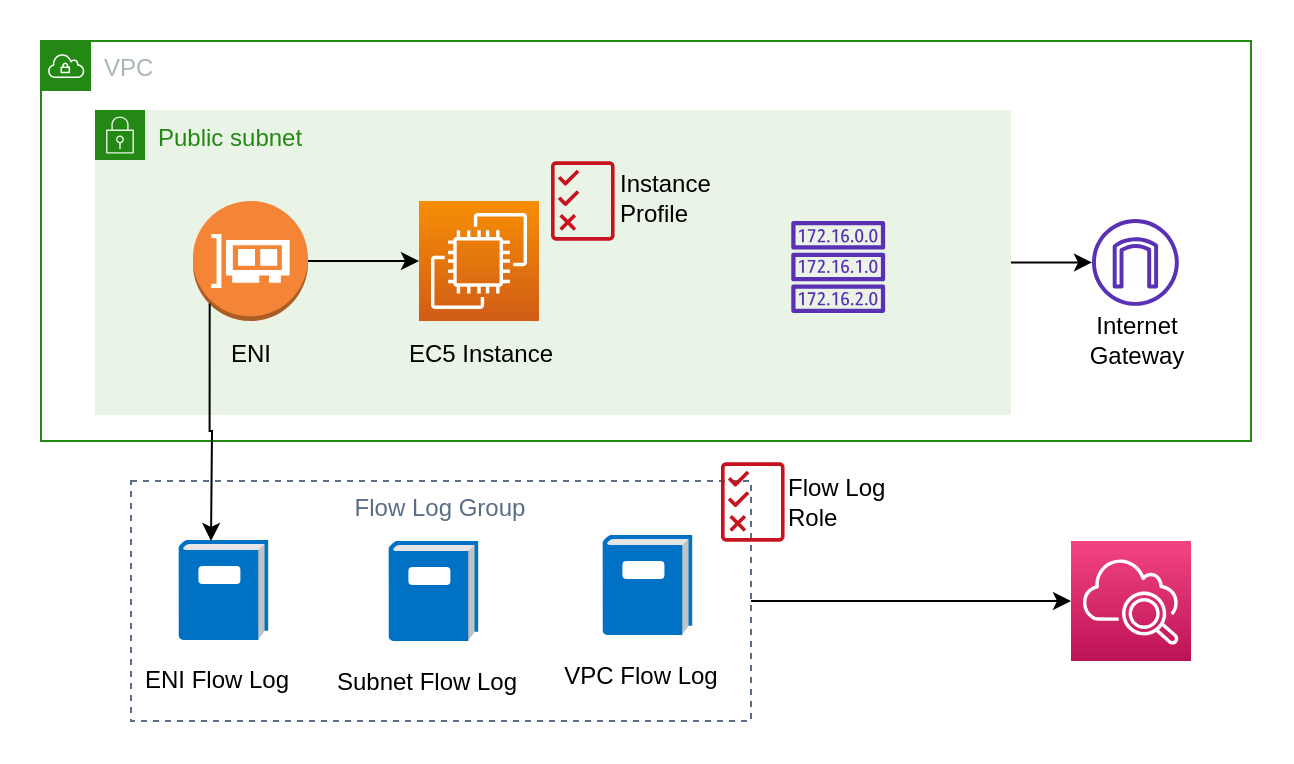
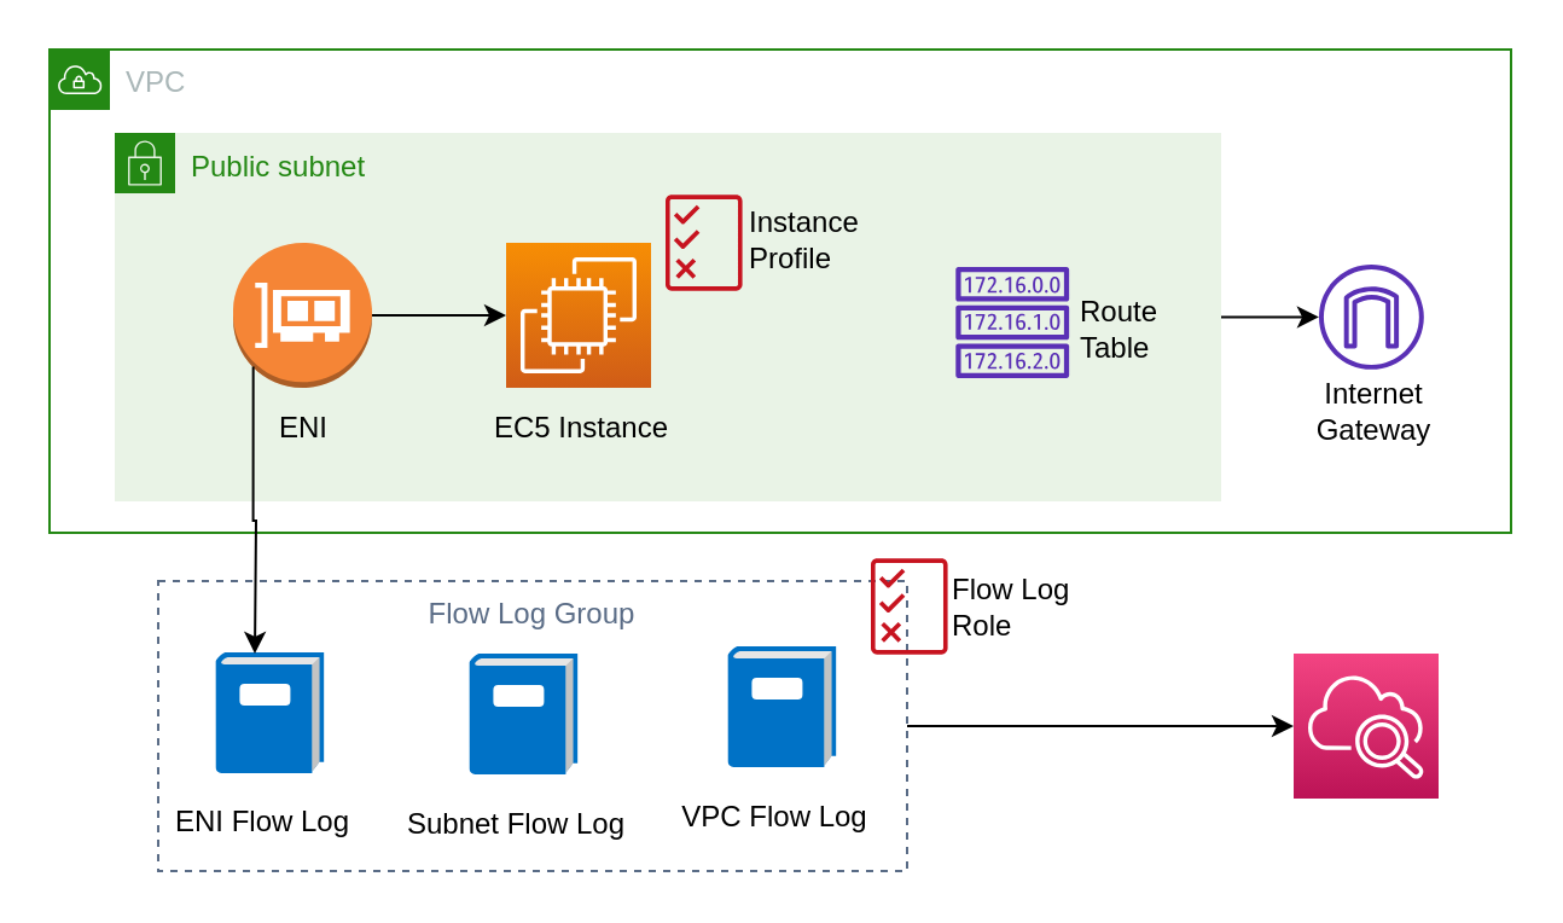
+ <mxCell id="7" value="Route &lt;br&gt;Table" style="text;html=1;resizable=0;autosize=1;align=left;verticalAlign=middle;points=[];fillColor=none;strokeColor=none;rounded=0;" parent="5" vertex="1"><mxGeometry x="50" y="10.5" width="50" height="30" as="geometry" /></mxCell>
